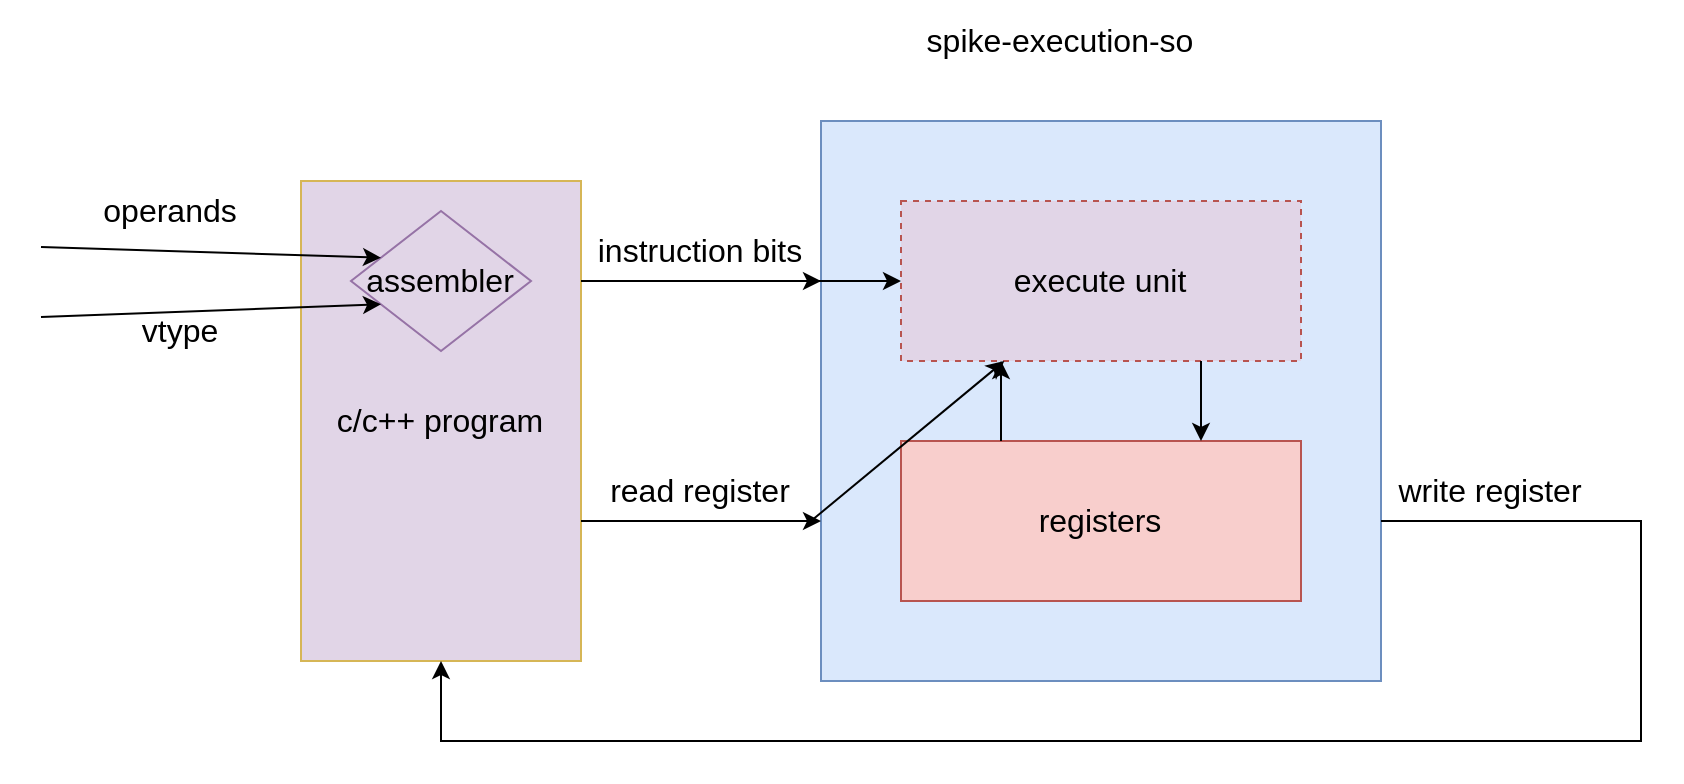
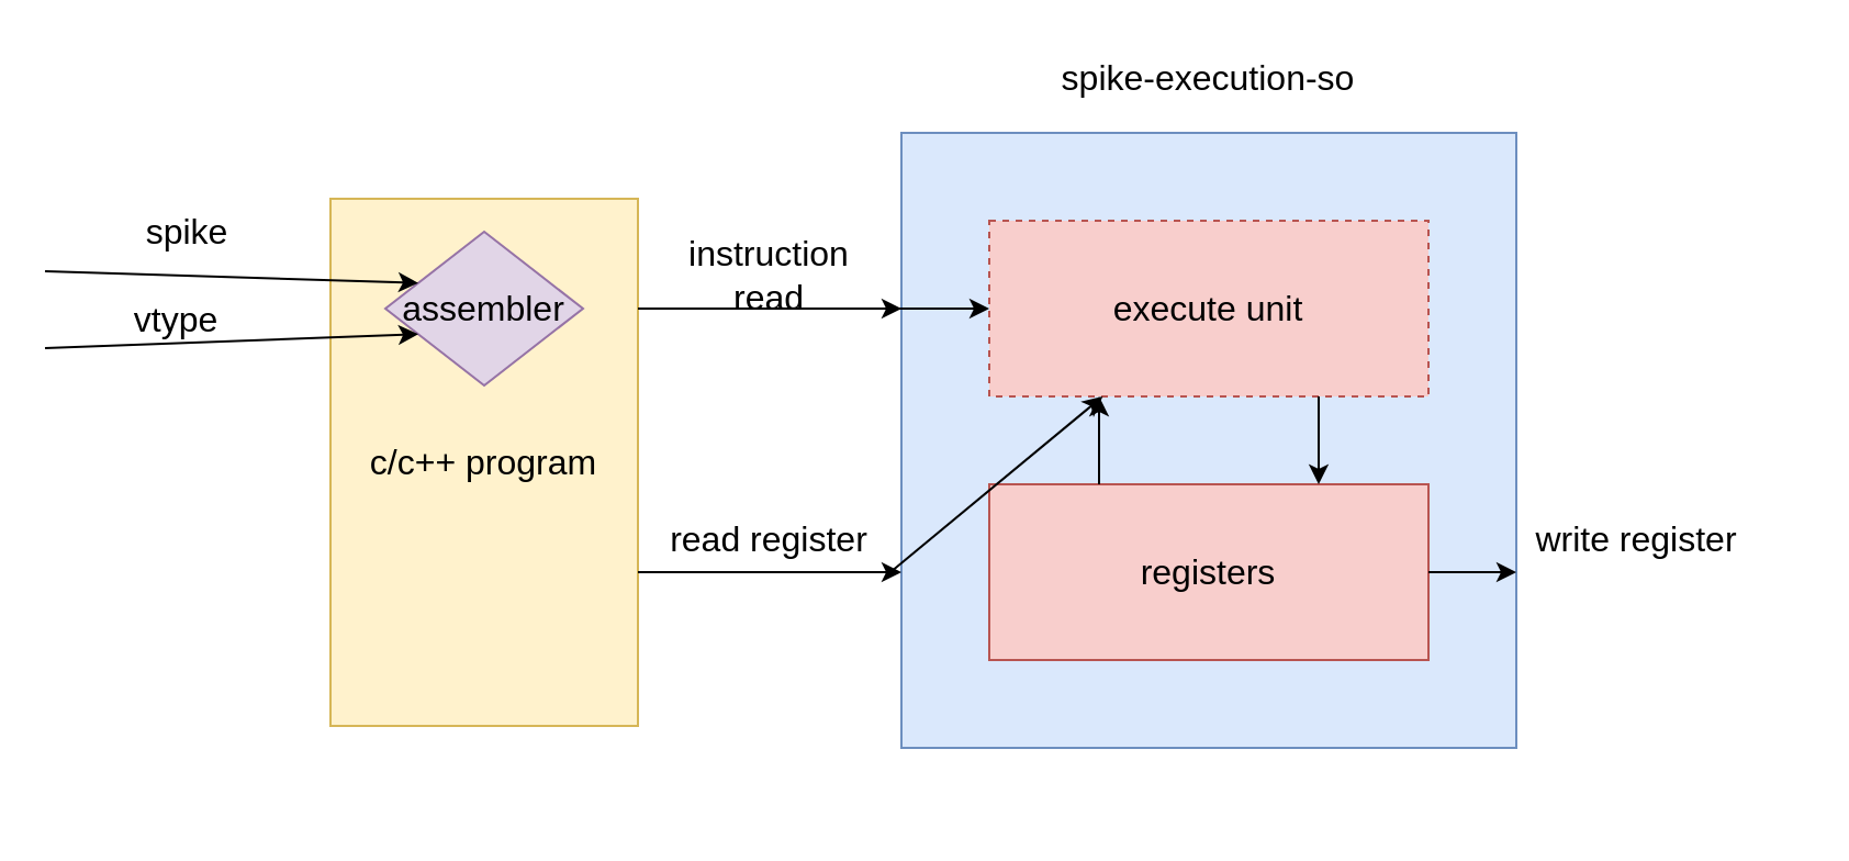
- <mxCell id="9" value="spike-execution-so" style="text;html=1;strokeColor=none;fillColor=none;align=center;verticalAlign=middle;whiteSpace=wrap;rounded=0;fontSize=16;" vertex="1" parent="1"><mxGeometry x="450" y="5" width="160" height="30" as="geometry" /></mxCell>
+ <mxCell id="9" value="spike-execution-so" style="text;html=1;strokeColor=none;fillColor=none;align=center;verticalAlign=middle;whiteSpace=wrap;rounded=0;fontSize=16;" vertex="1" parent="1"><mxGeometry x="470" y="20" width="160" height="30" as="geometry" /></mxCell>
- <mxCell id="20" value="operands" style="text;html=1;strokeColor=none;fillColor=none;align=center;verticalAlign=middle;whiteSpace=wrap;rounded=0;fontSize=16;" vertex="1" parent="1"><mxGeometry x="20" y="90" width="130" height="30" as="geometry" /></mxCell>
+ <mxCell id="20" value="spike" style="text;html=1;strokeColor=none;fillColor=none;align=center;verticalAlign=middle;whiteSpace=wrap;rounded=0;fontSize=16;" vertex="1" parent="1"><mxGeometry x="20" y="90" width="130" height="30" as="geometry" /></mxCell>
- <mxCell id="15" value="instruction bits" style="text;html=1;strokeColor=none;fillColor=none;align=center;verticalAlign=middle;whiteSpace=wrap;rounded=0;fontSize=16;" vertex="1" parent="1"><mxGeometry x="295" y="110" width="110" height="30" as="geometry" /></mxCell>
+ <mxCell id="15" value="instruction read" style="text;html=1;strokeColor=none;fillColor=none;align=center;verticalAlign=middle;whiteSpace=wrap;rounded=0;fontSize=16;" vertex="1" parent="1"><mxGeometry x="295" y="110" width="110" height="30" as="geometry" /></mxCell>
- <mxCell id="5" value="&lt;font style=&quot;font-size: 16px;&quot;&gt;execute unit&lt;/font&gt;" style="rounded=0;whiteSpace=wrap;html=1;dashed=1;fillColor=#e1d5e7;strokeColor=#b85450;" vertex="1" parent="1"><mxGeometry x="450" y="100" width="200" height="80" as="geometry" /></mxCell>
+ <mxCell id="5" value="&lt;font style=&quot;font-size: 16px;&quot;&gt;execute unit&lt;/font&gt;" style="rounded=0;whiteSpace=wrap;html=1;dashed=1;fillColor=#f8cecc;strokeColor=#b85450;" vertex="1" parent="1"><mxGeometry x="450" y="100" width="200" height="80" as="geometry" /></mxCell>
- <mxCell id="22" value="vtype" style="text;html=1;strokeColor=none;fillColor=none;align=center;verticalAlign=middle;whiteSpace=wrap;rounded=0;fontSize=16;" vertex="1" parent="1"><mxGeometry x="60" y="150" width="60" height="30" as="geometry" /></mxCell>
+ <mxCell id="22" value="vtype" style="text;html=1;strokeColor=none;fillColor=none;align=center;verticalAlign=middle;whiteSpace=wrap;rounded=0;fontSize=16;" vertex="1" parent="1"><mxGeometry x="50" y="130" width="60" height="30" as="geometry" /></mxCell>
- <mxCell id="2" value="c/c++ program" style="rounded=0;whiteSpace=wrap;html=1;fontSize=16;fillColor=#e1d5e7;strokeColor=#d6b656;" vertex="1" parent="1"><mxGeometry x="150" y="90" width="140" height="240" as="geometry" /></mxCell>
+ <mxCell id="2" value="c/c++ program" style="rounded=0;whiteSpace=wrap;html=1;fontSize=16;fillColor=#fff2cc;strokeColor=#d6b656;" vertex="1" parent="1"><mxGeometry x="150" y="90" width="140" height="240" as="geometry" /></mxCell>
+ <mxCell id="17" value="" style="endArrow=classic;html=1;rounded=0;fontSize=16;exitX=1;exitY=0.5;exitDx=0;exitDy=0;entryX=0;entryY=1;entryDx=0;entryDy=0;" edge="1" parent="1" source="4" target="12"><mxGeometry width="50" height="50" relative="1" as="geometry"><mxPoint x="750" y="480" as="sourcePoint" /><mxPoint x="800" y="430" as="targetPoint" /></mxGeometry></mxCell>
- <mxCell id="10" value="" style="endArrow=classic;html=1;rounded=0;fontSize=16;exitX=0;exitY=1;exitDx=0;exitDy=0;entryX=0.5;entryY=1;entryDx=0;entryDy=0;" edge="1" parent="1" source="12" target="2"><mxGeometry width="50" height="50" relative="1" as="geometry"><mxPoint x="650" y="259.5" as="sourcePoint" /><mxPoint x="70" y="490" as="targetPoint" /><Array as="points"><mxPoint x="820" y="260" /><mxPoint x="820" y="370" /><mxPoint x="220" y="370" /></Array></mxGeometry></mxCell>
